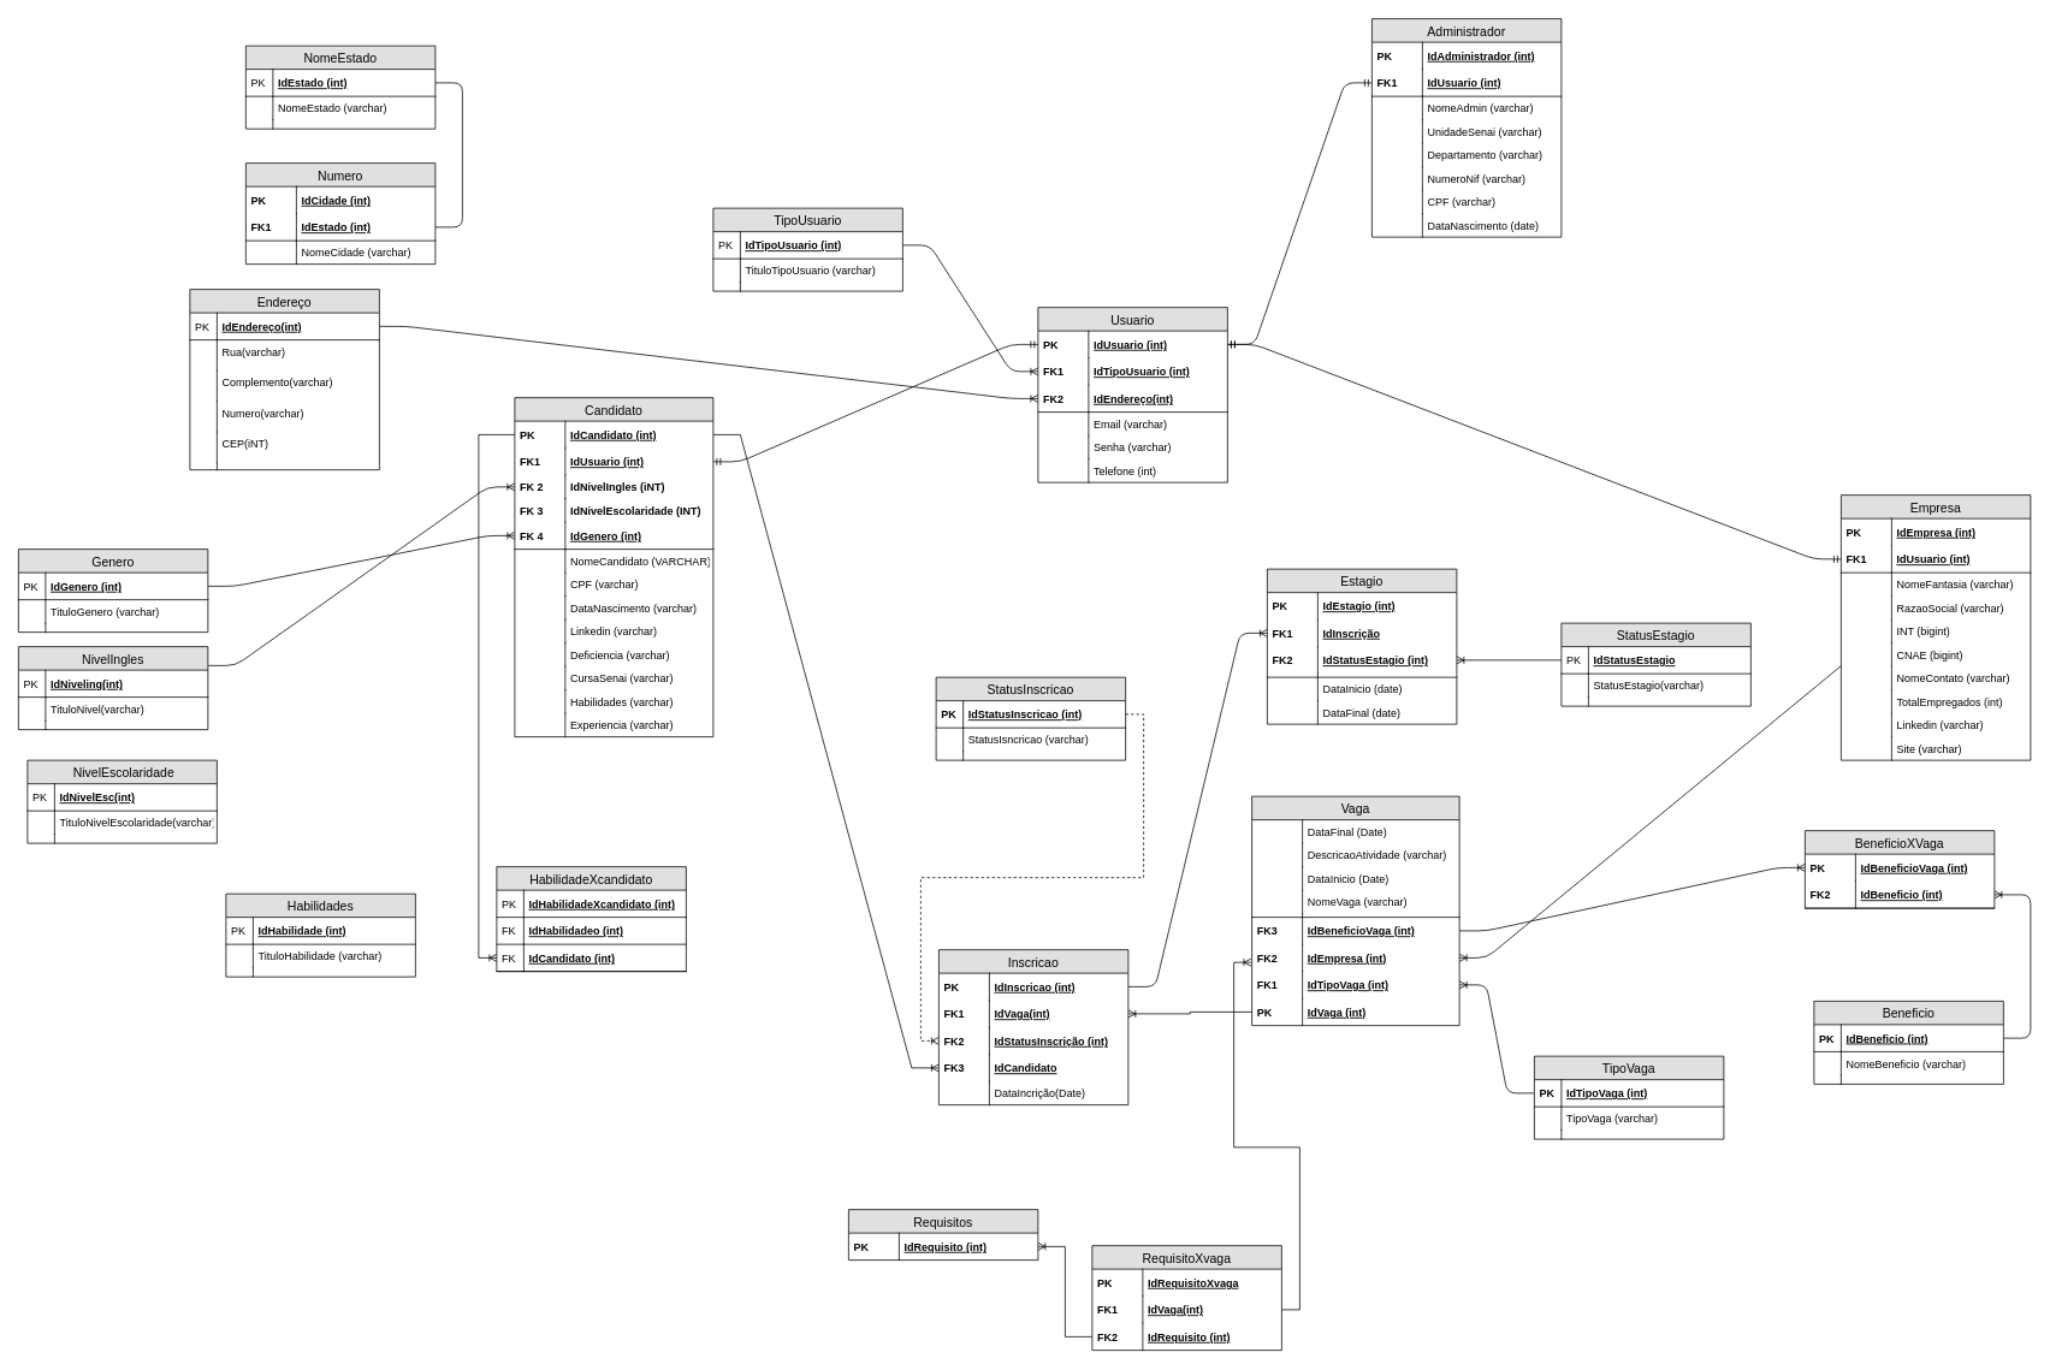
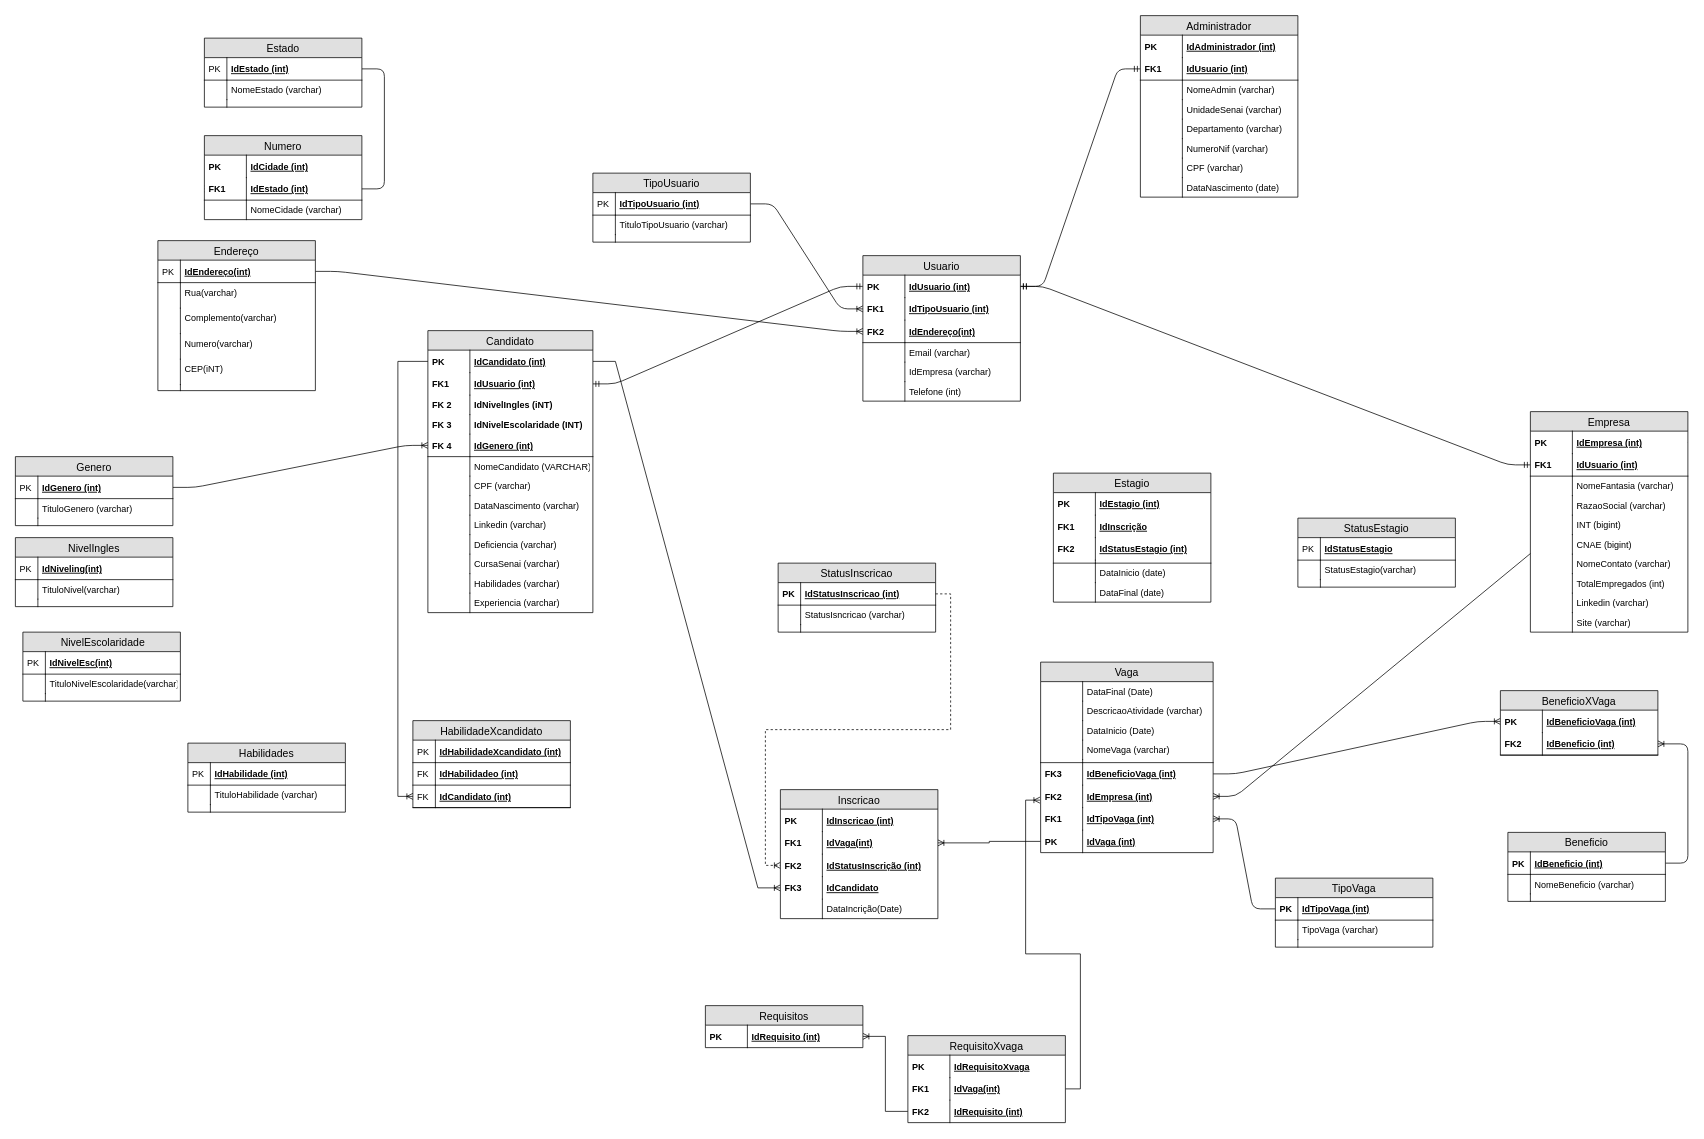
- <mxCell id="12" value="NomeEstado" style="swimlane;fontStyle=0;childLayout=stackLayout;horizontal=1;startSize=26;fillColor=#e0e0e0;horizontalStack=0;resizeParent=1;resizeParentMax=0;resizeLast=0;collapsible=1;marginBottom=0;swimlaneFillColor=#ffffff;align=center;fontSize=14;" parent="1" vertex="1"><mxGeometry x="272" y="50" width="210" height="92" as="geometry" /></mxCell>
+ <mxCell id="12" value="Estado" style="swimlane;fontStyle=0;childLayout=stackLayout;horizontal=1;startSize=26;fillColor=#e0e0e0;horizontalStack=0;resizeParent=1;resizeParentMax=0;resizeLast=0;collapsible=1;marginBottom=0;swimlaneFillColor=#ffffff;align=center;fontSize=14;" parent="1" vertex="1"><mxGeometry x="272" y="50" width="210" height="92" as="geometry" /></mxCell>
- <mxCell id="93" value="Senha (varchar)" style="shape=partialRectangle;top=0;left=0;right=0;bottom=0;align=left;verticalAlign=top;fillColor=none;spacingLeft=60;spacingRight=4;overflow=hidden;rotatable=0;points=[[0,0.5],[1,0.5]];portConstraint=eastwest;dropTarget=0;fontSize=12;" parent="84" vertex="1"><mxGeometry y="142" width="210" height="26" as="geometry" /></mxCell>
+ <mxCell id="93" value="IdEmpresa (varchar)" style="shape=partialRectangle;top=0;left=0;right=0;bottom=0;align=left;verticalAlign=top;fillColor=none;spacingLeft=60;spacingRight=4;overflow=hidden;rotatable=0;points=[[0,0.5],[1,0.5]];portConstraint=eastwest;dropTarget=0;fontSize=12;" parent="84" vertex="1"><mxGeometry y="142" width="210" height="26" as="geometry" /></mxCell>
- <mxCell id="56" value="" style="edgeStyle=entityRelationEdgeStyle;fontSize=12;html=1;endArrow=ERoneToMany;entryX=0;entryY=0.5;entryDx=0;entryDy=0;exitX=1.002;exitY=-0.167;exitDx=0;exitDy=0;exitPerimeter=0;" parent="1" source="135" target="31" edge="1"><mxGeometry width="100" height="100" relative="1" as="geometry"><mxPoint x="740" y="940" as="sourcePoint" /><mxPoint x="900" y="780" as="targetPoint" /></mxGeometry></mxCell>
- <mxCell id="224" style="edgeStyle=orthogonalEdgeStyle;rounded=0;orthogonalLoop=1;jettySize=auto;html=1;exitX=0;exitY=0.5;exitDx=0;exitDy=0;entryX=1;entryY=0.5;entryDx=0;entryDy=0;endArrow=ERoneToMany;endFill=0;" parent="1" source="61" target="208" edge="1"><mxGeometry relative="1" as="geometry" /></mxCell>
- <mxCell id="55" value="" style="edgeStyle=entityRelationEdgeStyle;fontSize=12;html=1;endArrow=ERoneToMany;exitX=1;exitY=0.5;exitDx=0;exitDy=0;entryX=0;entryY=0.5;entryDx=0;entryDy=0;" parent="1" source="226" target="206" edge="1"><mxGeometry width="100" height="100" relative="1" as="geometry"><mxPoint x="1237" y="981" as="sourcePoint" /><mxPoint x="1387" y="890" as="targetPoint" /></mxGeometry></mxCell>
